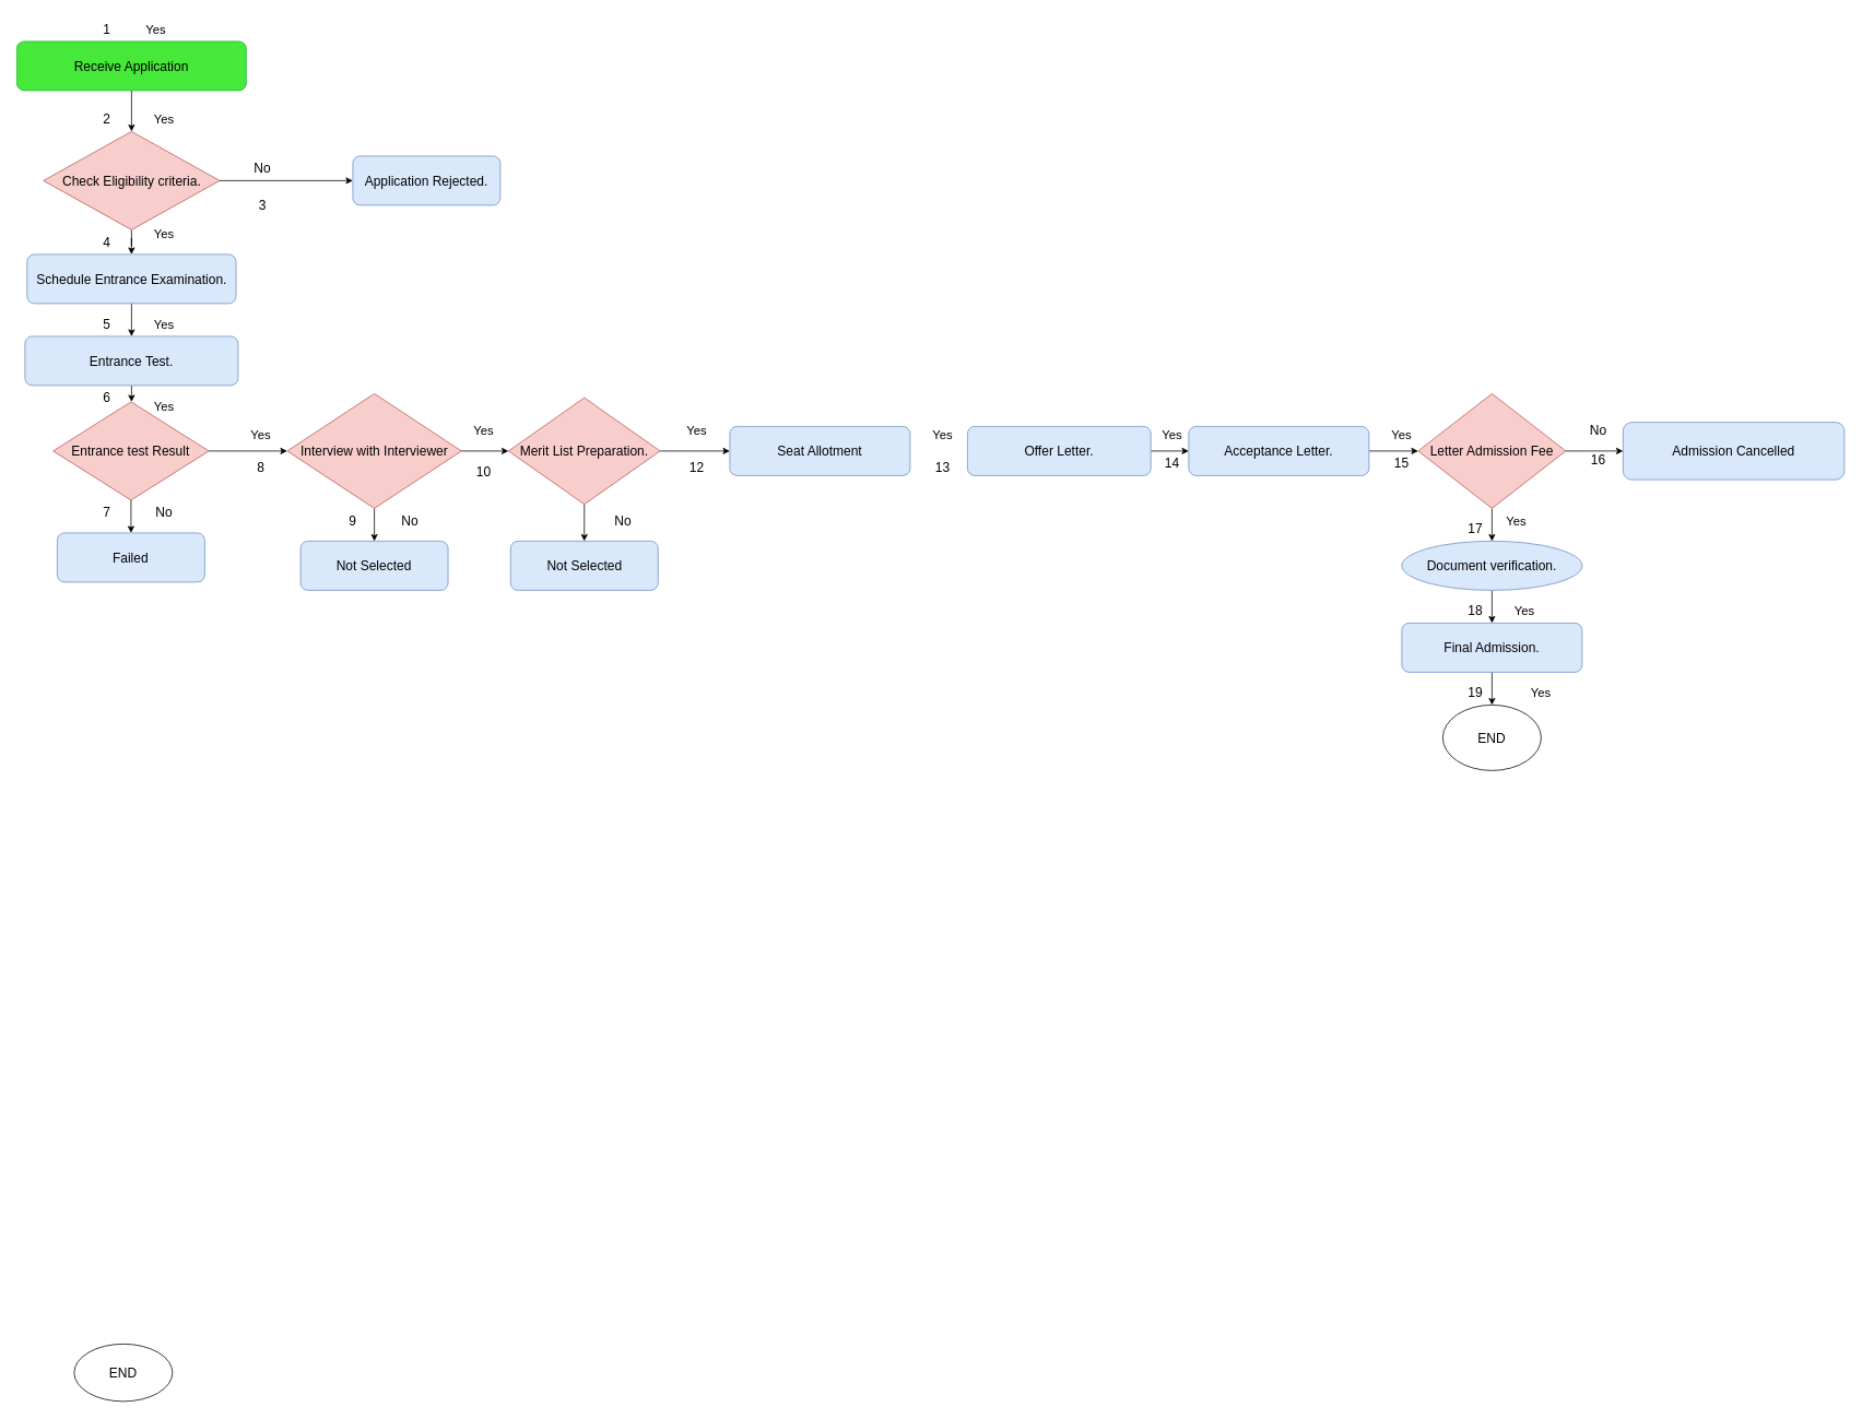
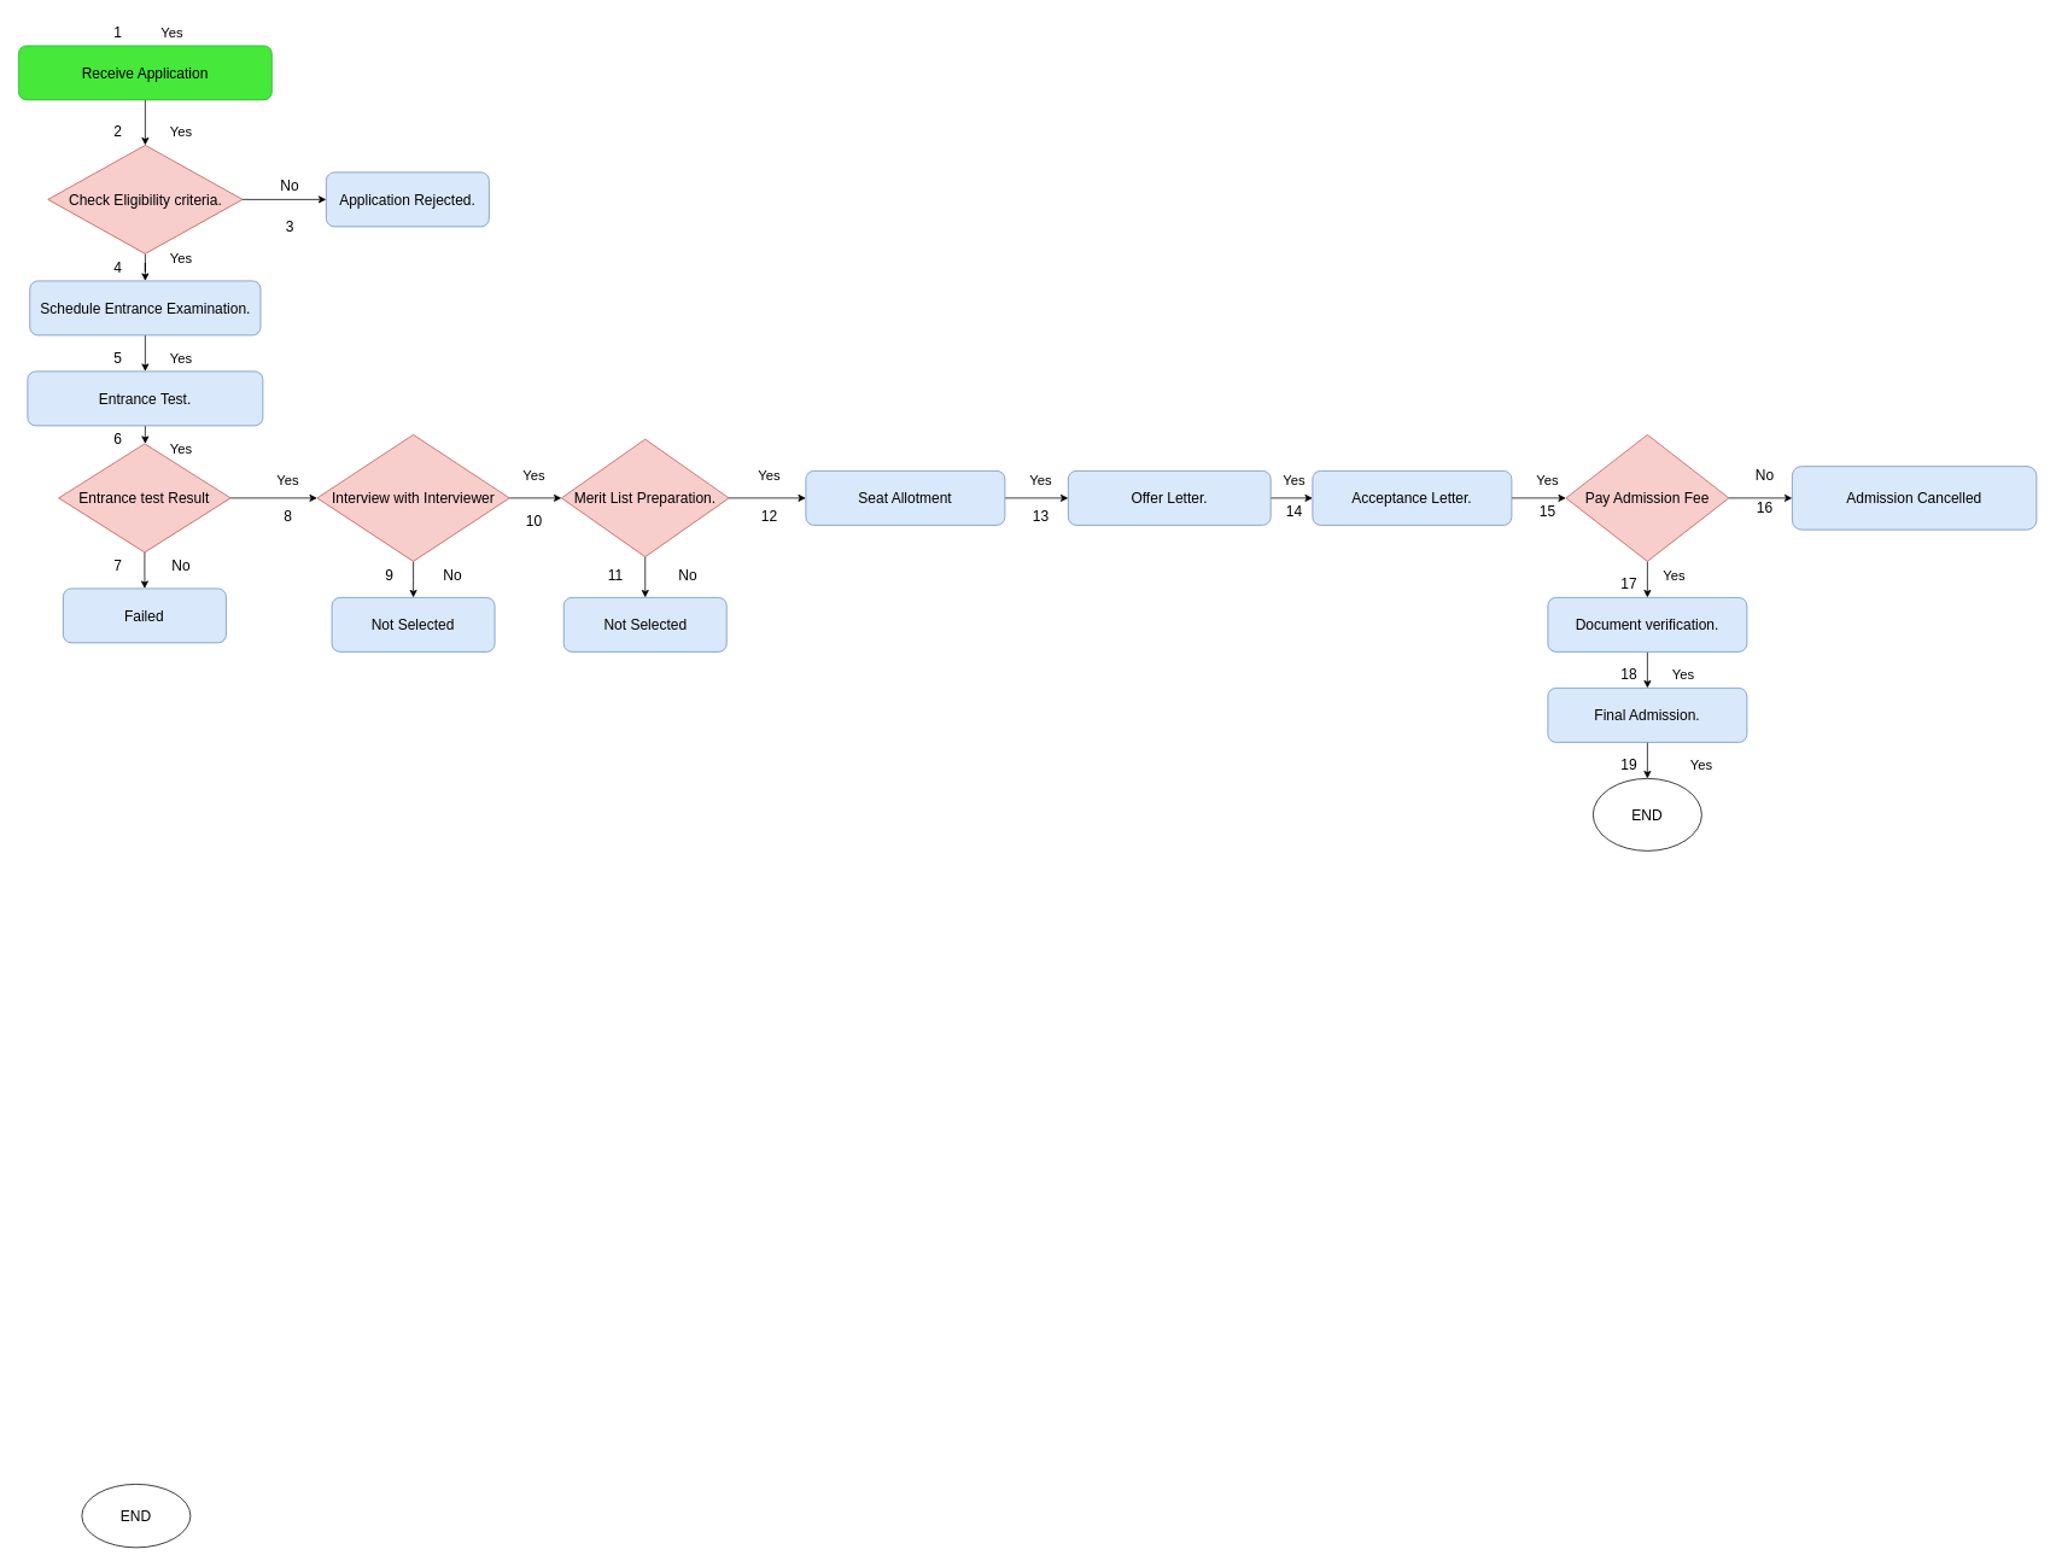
- <mxCell id="12" value="&lt;font style=&quot;font-size: 16px;&quot;&gt;Application Rejected.&lt;/font&gt;" style="rounded=1;whiteSpace=wrap;html=1;fillColor=#dae8fc;strokeColor=#6c8ebf;" parent="1" vertex="1"><mxGeometry x="430" y="190" width="180" height="60" as="geometry" /></mxCell>
+ <mxCell id="12" value="&lt;font style=&quot;font-size: 16px;&quot;&gt;Application Rejected.&lt;/font&gt;" style="rounded=1;whiteSpace=wrap;html=1;fillColor=#dae8fc;strokeColor=#6c8ebf;" parent="1" vertex="1"><mxGeometry x="360" y="190" width="180" height="60" as="geometry" /></mxCell>
+ <mxCell id="18" value="" style="edgeStyle=orthogonalEdgeStyle;rounded=0;orthogonalLoop=1;jettySize=auto;html=1;" edge="1" parent="1" source="19" target="21"><mxGeometry relative="1" as="geometry" /></mxCell>
- <mxCell id="37" value="&lt;font style=&quot;font-size: 16px;&quot;&gt;Letter Admission Fee&lt;/font&gt;" style="rhombus;whiteSpace=wrap;html=1;fillColor=#f8cecc;strokeColor=#b85450;" vertex="1" parent="1"><mxGeometry x="1730" y="480" width="180" height="140" as="geometry" /></mxCell>
+ <mxCell id="37" value="&lt;font style=&quot;font-size: 16px;&quot;&gt;Pay Admission Fee&lt;/font&gt;" style="rhombus;whiteSpace=wrap;html=1;fillColor=#f8cecc;strokeColor=#b85450;" vertex="1" parent="1"><mxGeometry x="1730" y="480" width="180" height="140" as="geometry" /></mxCell>
+ <mxCell id="64" value="&lt;font style=&quot;font-size: 16px;&quot;&gt;11&lt;/font&gt;" style="text;html=1;strokeColor=none;fillColor=none;align=center;verticalAlign=middle;whiteSpace=wrap;rounded=0;" vertex="1" parent="1"><mxGeometry x="640" y="620" width="80" height="30" as="geometry" /></mxCell>
- <mxCell id="25" value="&lt;font style=&quot;font-size: 16px;&quot;&gt;Document verification.&lt;/font&gt;" style="ellipse;whiteSpace=wrap;html=1;fillColor=#dae8fc;strokeColor=#6c8ebf;" parent="1" vertex="1"><mxGeometry x="1710" y="660" width="220" height="60" as="geometry" /></mxCell>
+ <mxCell id="25" value="&lt;font style=&quot;font-size: 16px;&quot;&gt;Document verification.&lt;/font&gt;" style="rounded=1;whiteSpace=wrap;html=1;fillColor=#dae8fc;strokeColor=#6c8ebf;" parent="1" vertex="1"><mxGeometry x="1710" y="660" width="220" height="60" as="geometry" /></mxCell>
